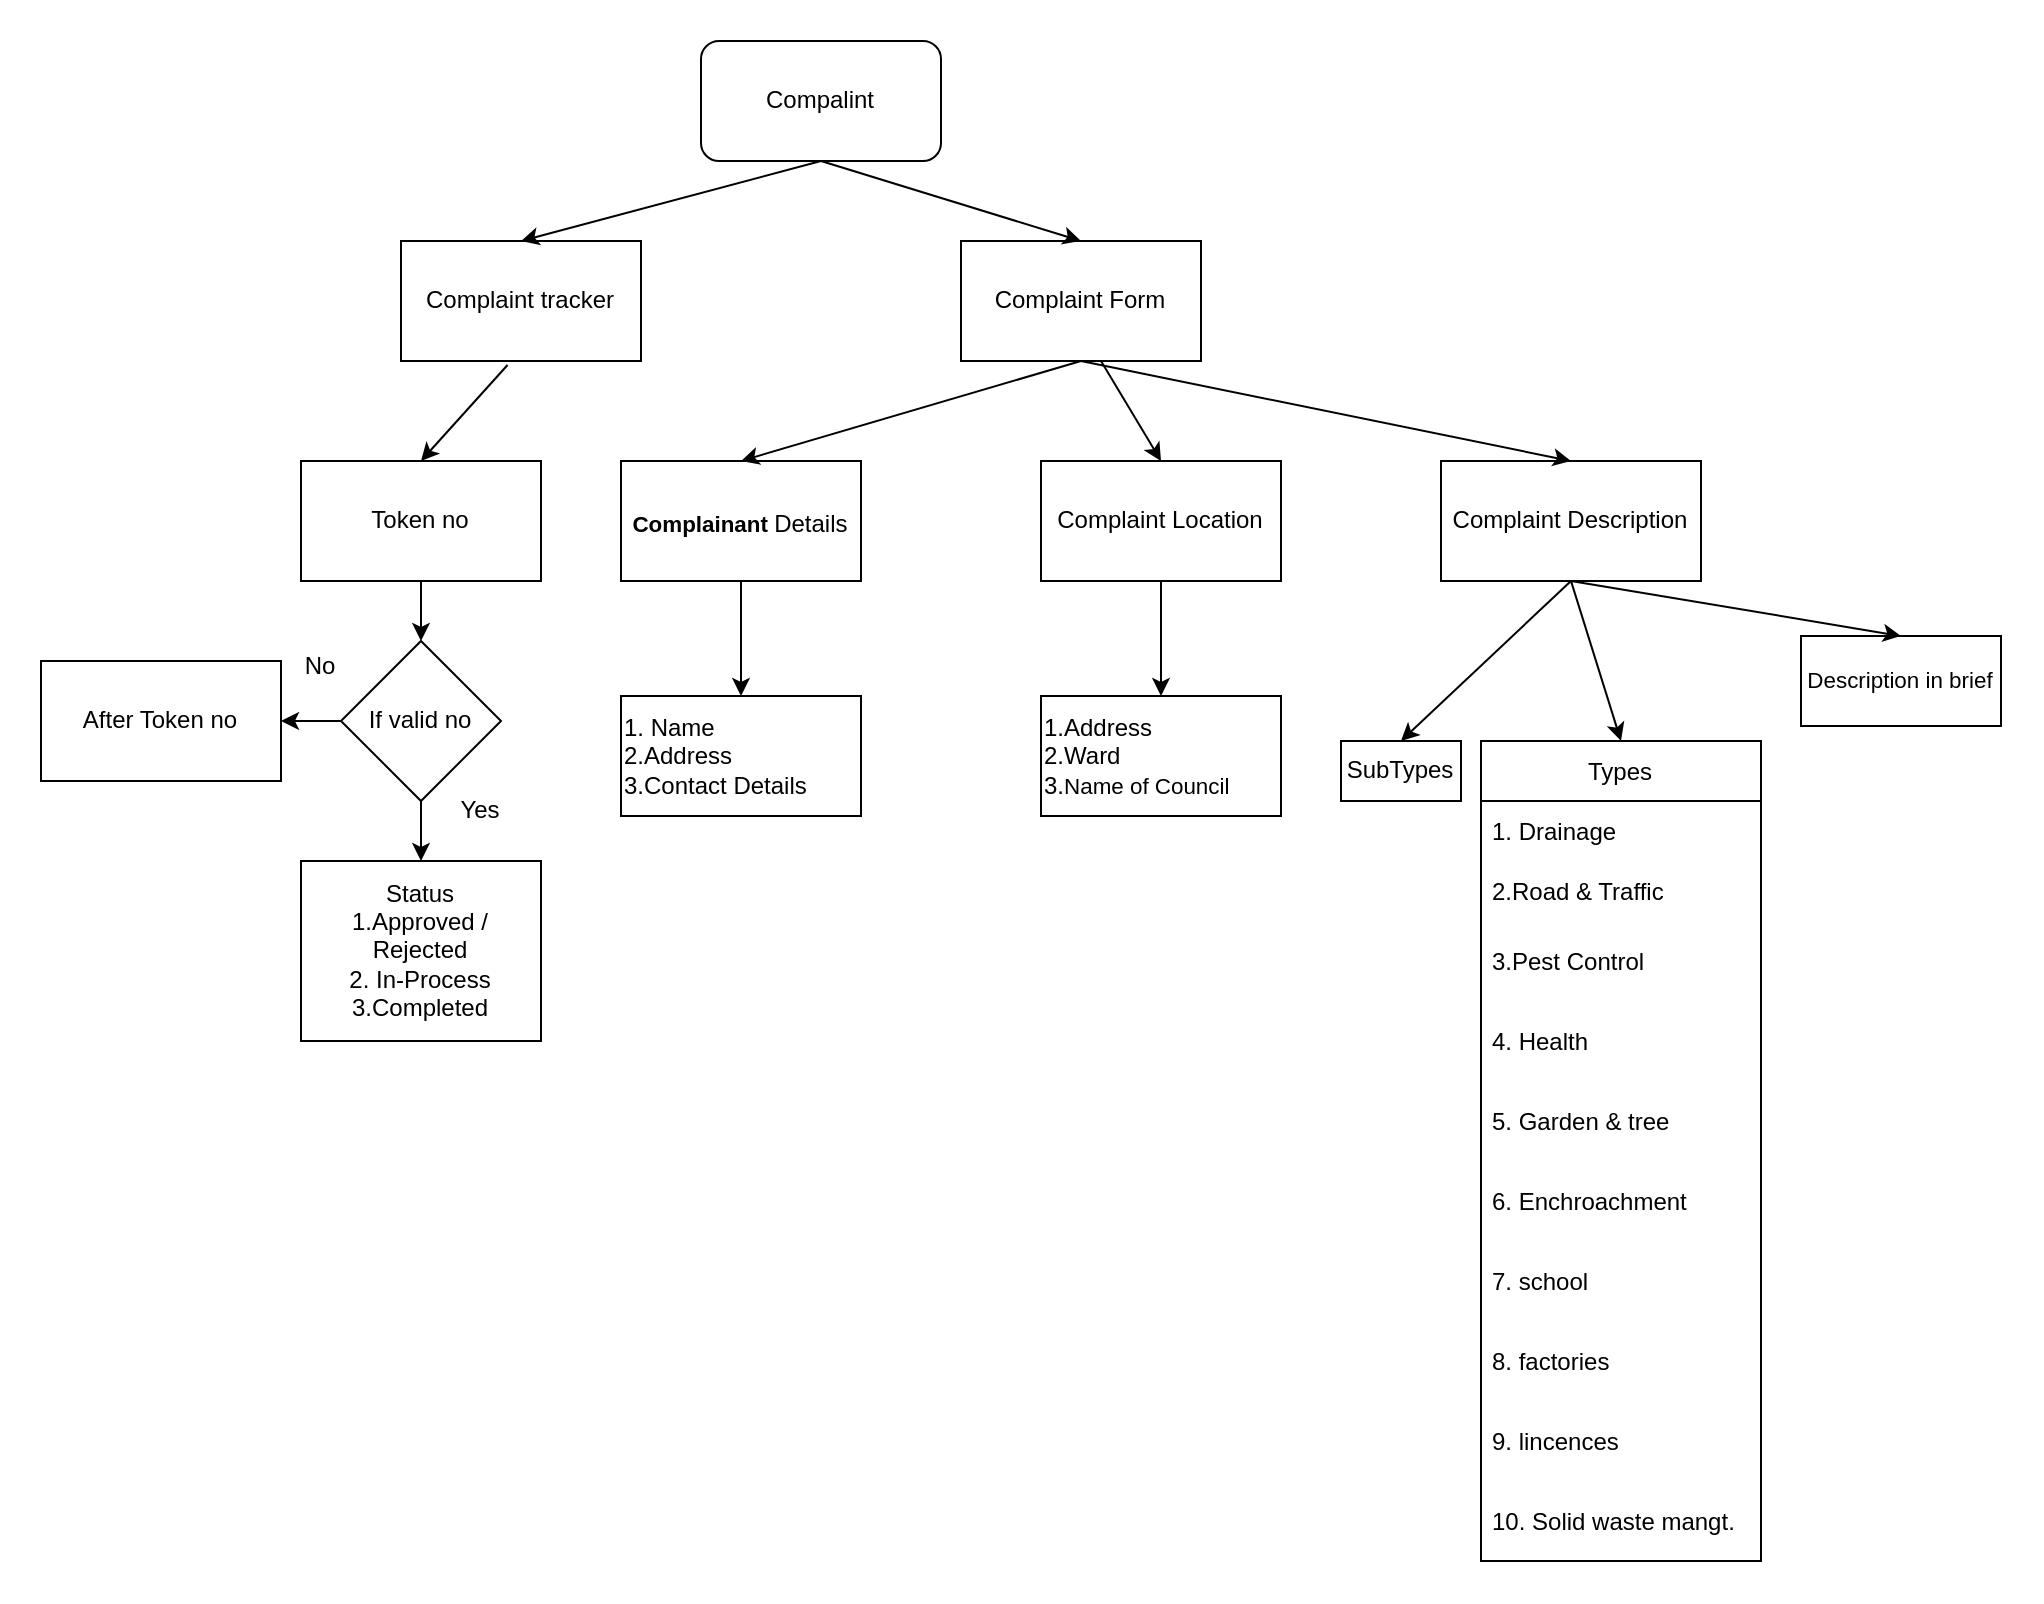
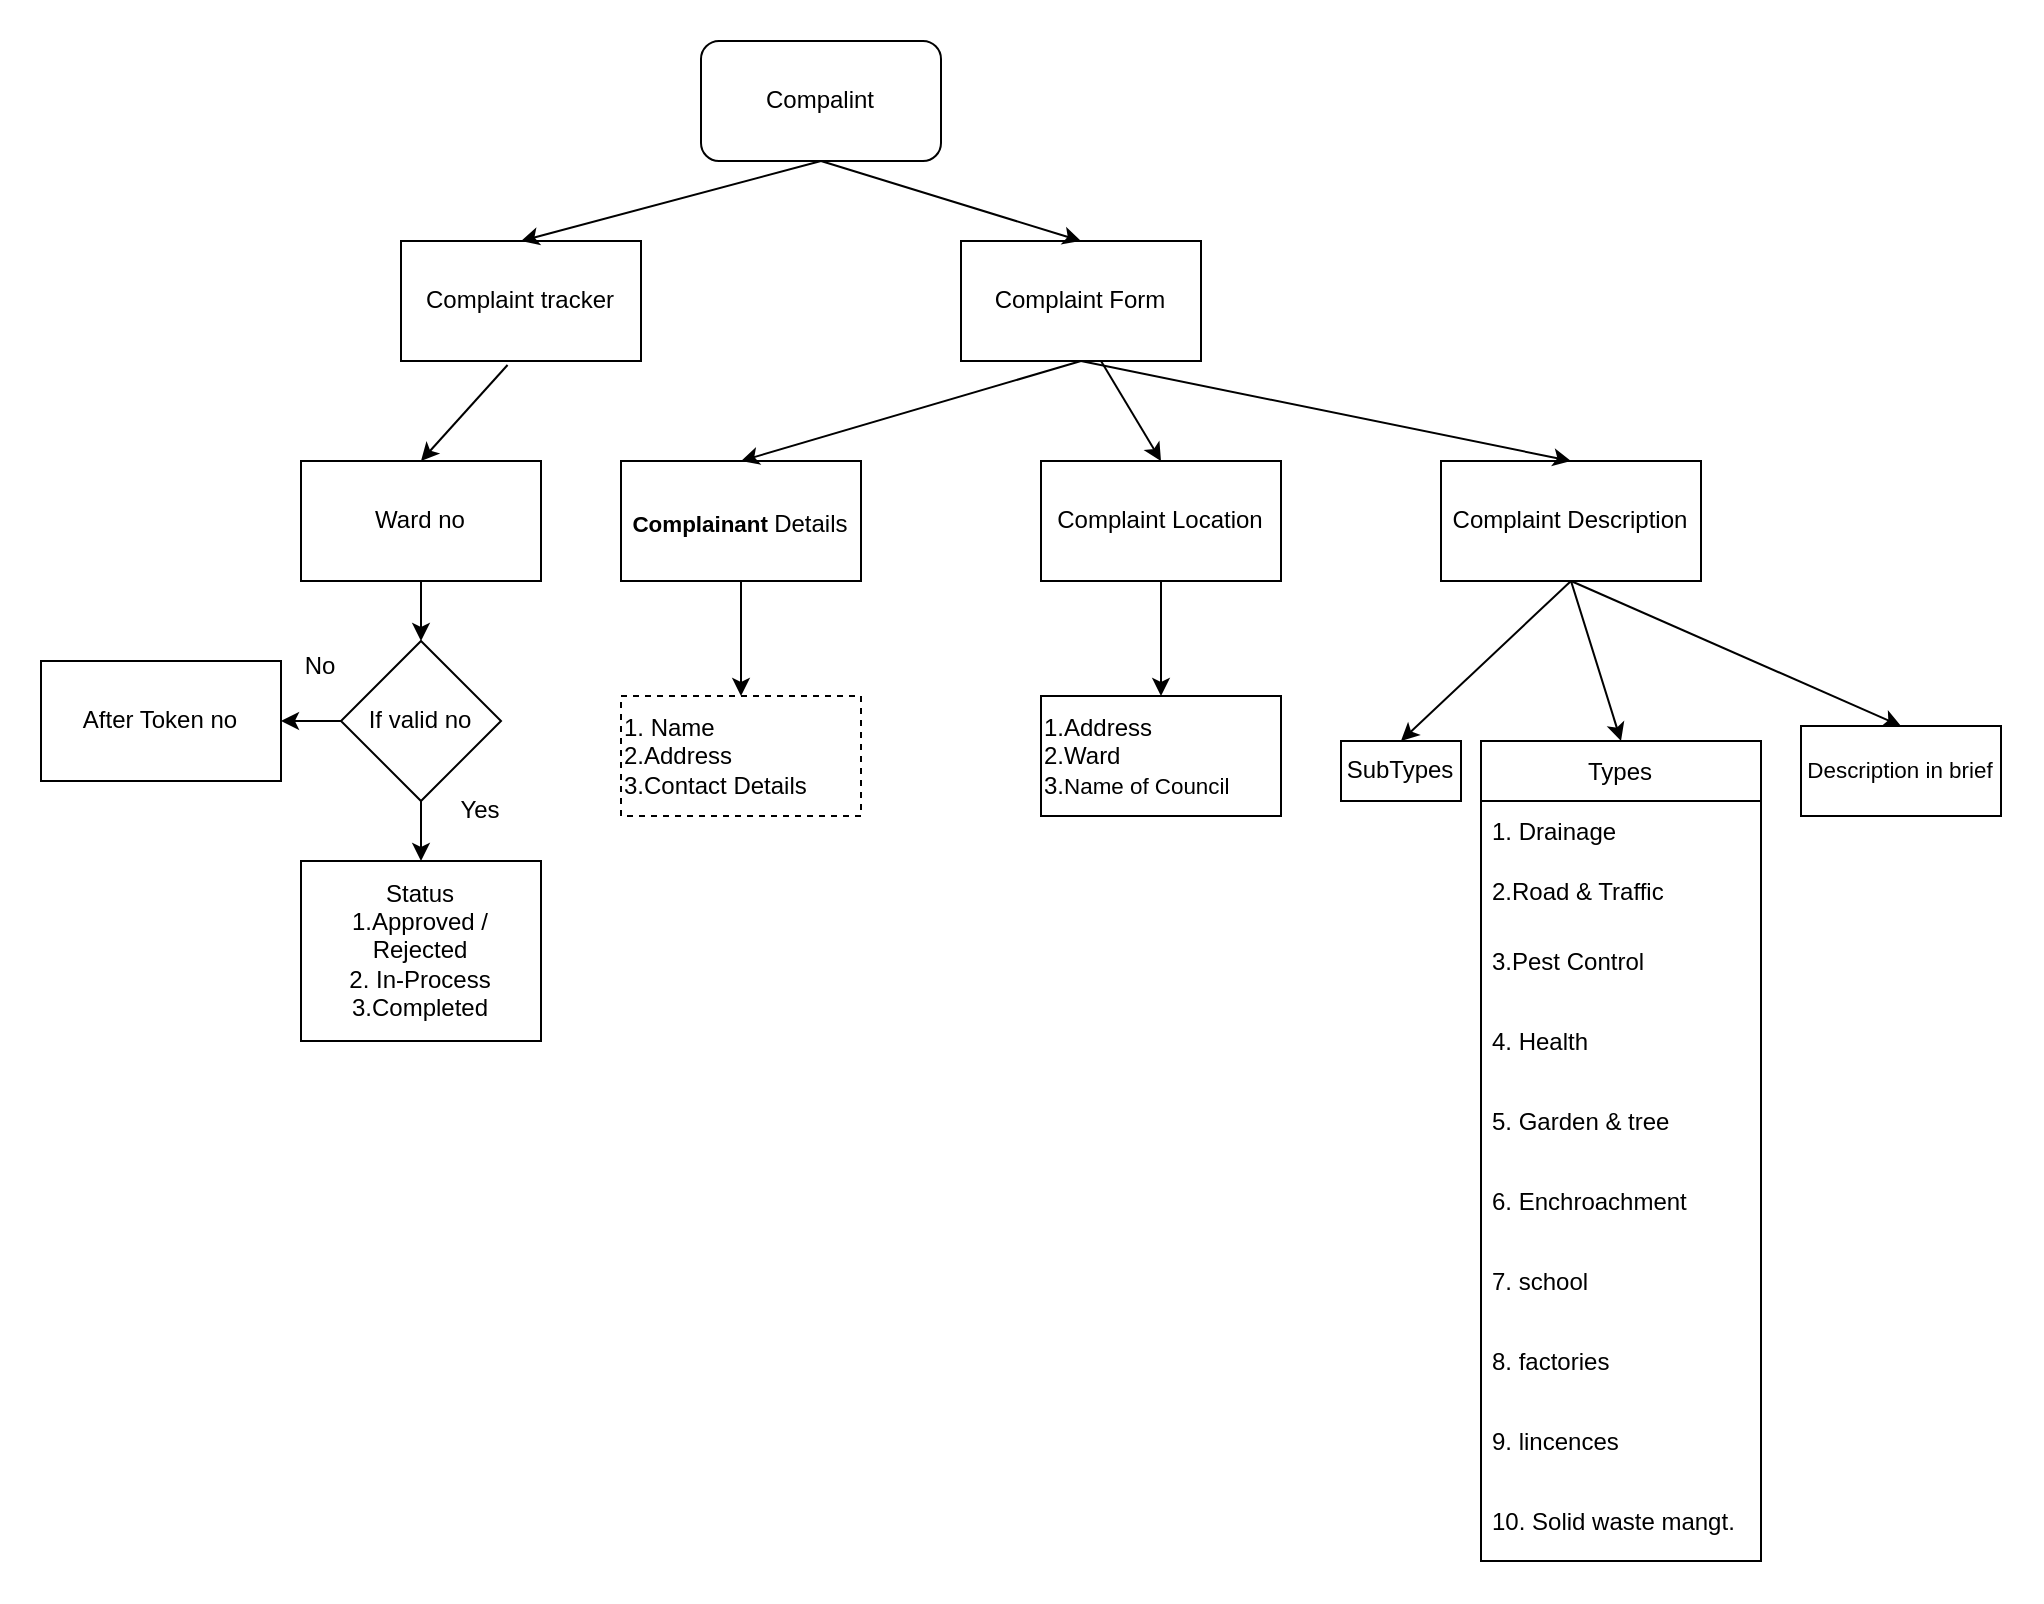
- <mxCell id="31" value="Token no" style="whiteSpace=wrap;html=1;rounded=0;" vertex="1" parent="1"><mxGeometry x="150" y="230" width="120" height="60" as="geometry" /></mxCell>
+ <mxCell id="31" value="Ward no" style="whiteSpace=wrap;html=1;rounded=0;" vertex="1" parent="1"><mxGeometry x="150" y="230" width="120" height="60" as="geometry" /></mxCell>
- <mxCell id="24" value="&lt;span style=&quot;font-family: &amp;#34;arial&amp;#34; , &amp;#34;helvetica&amp;#34; , sans-serif ; font-size: 11.2px ; background-color: rgb(255 , 255 , 255)&quot;&gt;Description in brief&lt;/span&gt;" style="whiteSpace=wrap;html=1;fontStyle=0;startSize=30;" vertex="1" parent="1"><mxGeometry x="900" y="317.5" width="100" height="45" as="geometry" /></mxCell>
+ <mxCell id="24" value="&lt;span style=&quot;font-family: &amp;#34;arial&amp;#34; , &amp;#34;helvetica&amp;#34; , sans-serif ; font-size: 11.2px ; background-color: rgb(255 , 255 , 255)&quot;&gt;Description in brief&lt;/span&gt;" style="whiteSpace=wrap;html=1;fontStyle=0;startSize=30;" vertex="1" parent="1"><mxGeometry x="900" y="362.5" width="100" height="45" as="geometry" /></mxCell>
- <mxCell id="28" value="1. Name&lt;br&gt;2.Address&lt;br&gt;3.Contact Details" style="whiteSpace=wrap;html=1;rounded=0;align=left;" vertex="1" parent="1"><mxGeometry x="310" y="347.5" width="120" height="60" as="geometry" /></mxCell>
+ <mxCell id="28" value="1. Name&lt;br&gt;2.Address&lt;br&gt;3.Contact Details" style="whiteSpace=wrap;html=1;rounded=0;align=left;dashed=1;" vertex="1" parent="1"><mxGeometry x="310" y="347.5" width="120" height="60" as="geometry" /></mxCell>
